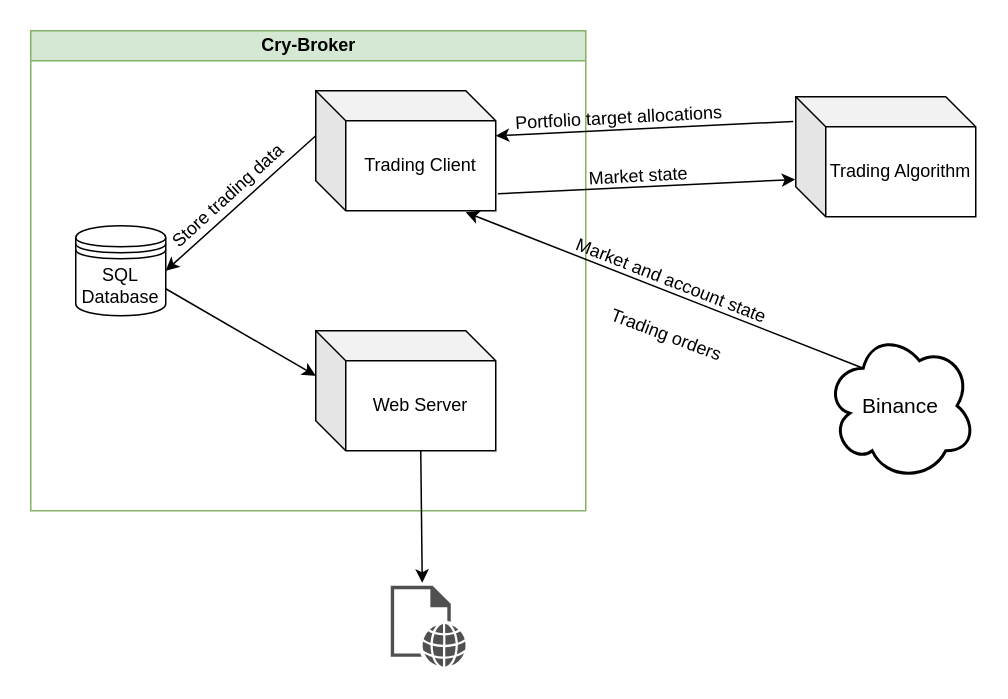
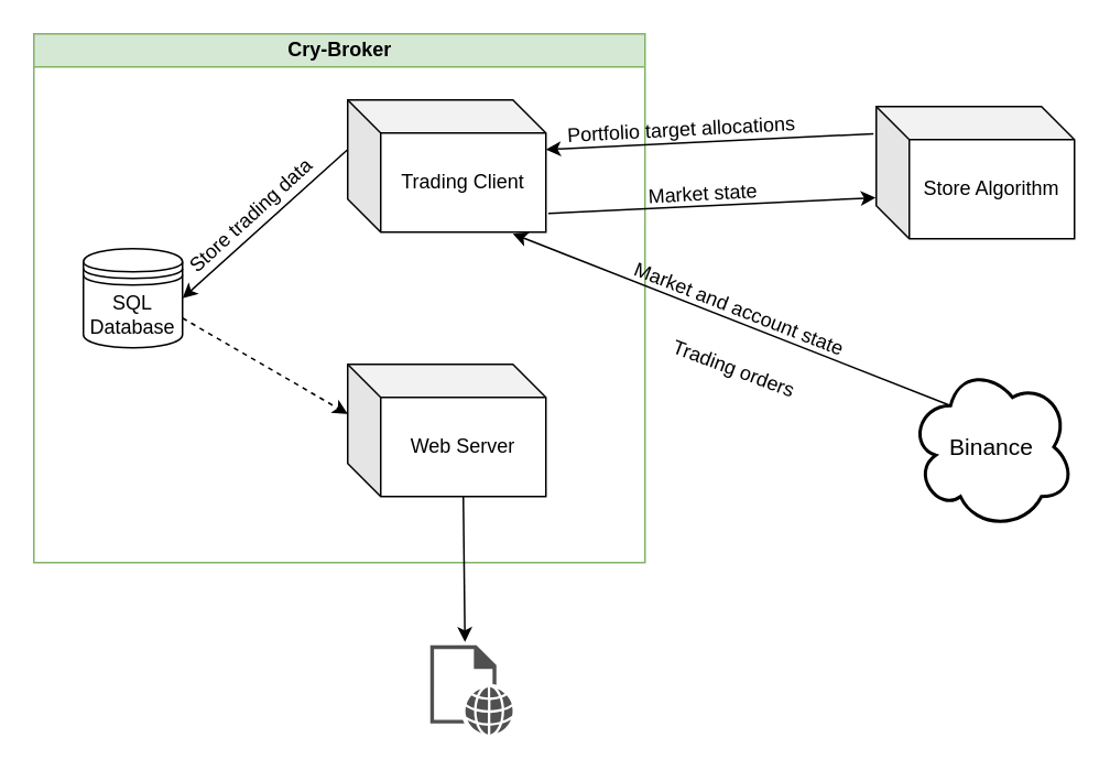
- <mxCell id="3" value="Trading Algorithm" style="shape=cube;whiteSpace=wrap;html=1;boundedLbl=1;backgroundOutline=1;darkOpacity=0.05;darkOpacity2=0.1;" vertex="1" parent="1"><mxGeometry x="530" y="64" width="120" height="80" as="geometry" /></mxCell>
+ <mxCell id="3" value="Store Algorithm" style="shape=cube;whiteSpace=wrap;html=1;boundedLbl=1;backgroundOutline=1;darkOpacity=0.05;darkOpacity2=0.1;" vertex="1" parent="1"><mxGeometry x="530" y="64" width="120" height="80" as="geometry" /></mxCell>
- <mxCell id="8" value="" style="endArrow=classic;html=1;entryX=0;entryY=0;entryDx=0;entryDy=30;exitX=1;exitY=0.7;exitDx=0;exitDy=0;entryPerimeter=0;" edge="1" parent="4" source="6" target="5"><mxGeometry width="50" height="50" relative="1" as="geometry"><mxPoint x="195" y="195" as="sourcePoint" /><mxPoint x="95" y="285" as="targetPoint" /></mxGeometry></mxCell>
+ <mxCell id="8" value="" style="endArrow=classic;html=1;entryX=0;entryY=0;entryDx=0;entryDy=30;exitX=1;exitY=0.7;exitDx=0;exitDy=0;entryPerimeter=0;dashed=1;" edge="1" parent="4" source="6" target="5"><mxGeometry width="50" height="50" relative="1" as="geometry"><mxPoint x="195" y="195" as="sourcePoint" /><mxPoint x="95" y="285" as="targetPoint" /></mxGeometry></mxCell>
